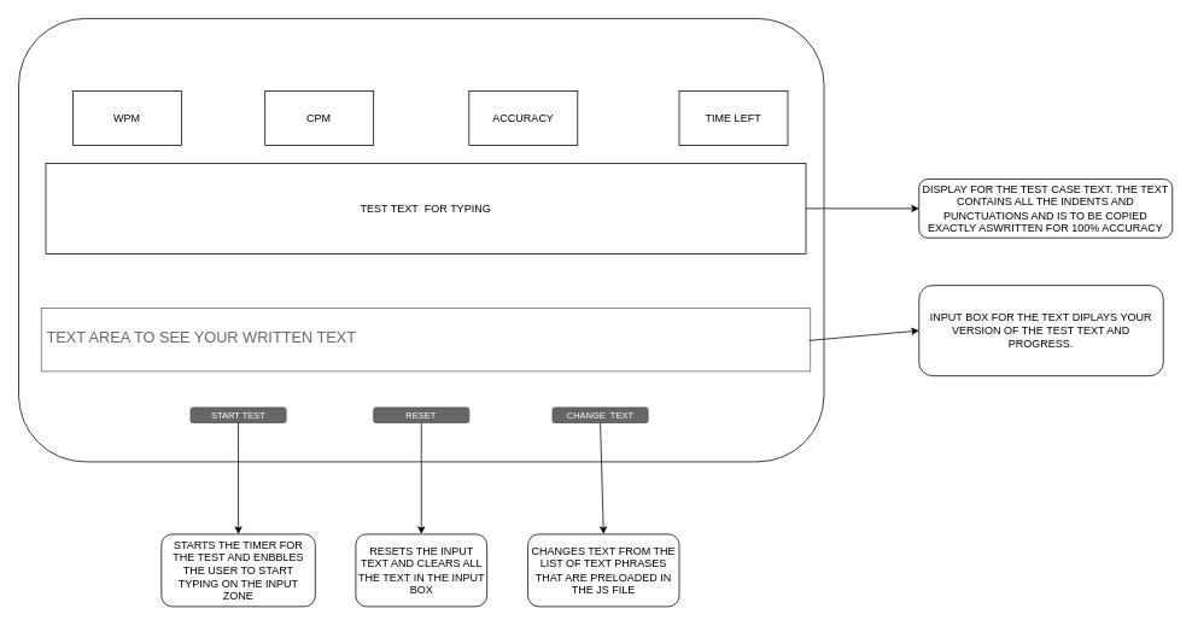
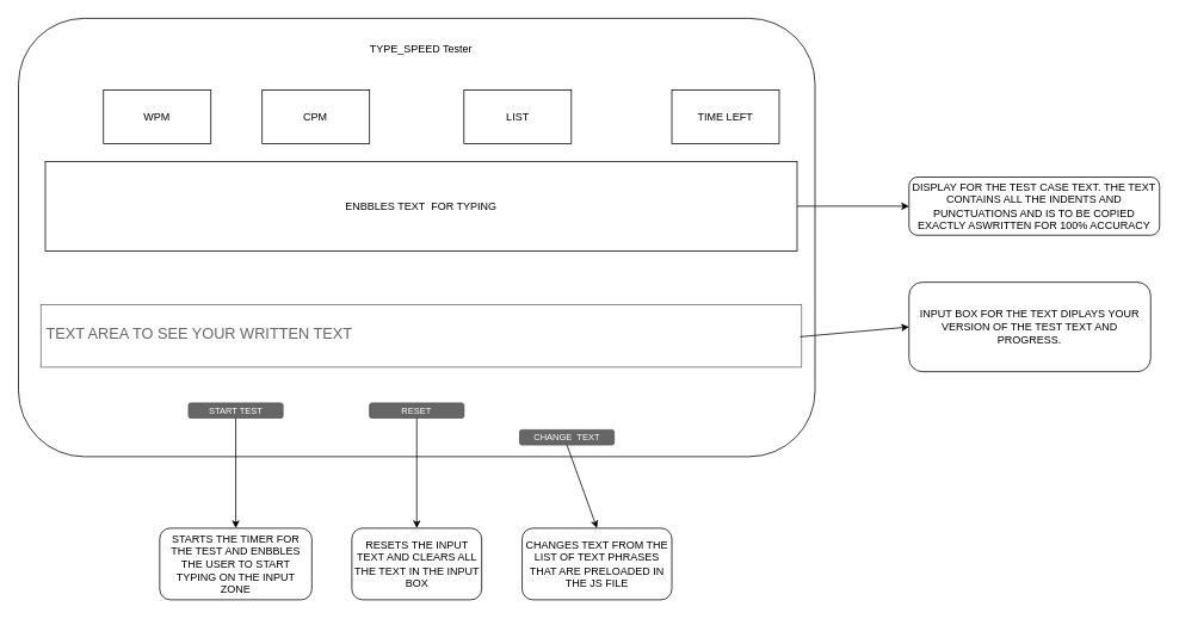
+ <mxCell id="3" value="TYPE_SPEED Tester" style="text;html=1;align=center;verticalAlign=middle;whiteSpace=wrap;rounded=0;" vertex="1" parent="1"><mxGeometry x="380" y="30" width="180" height="50" as="geometry" /></mxCell>
- <mxCell id="15" value="WPM" style="rounded=0;whiteSpace=wrap;html=1;" vertex="1" parent="1"><mxGeometry x="80" y="100" width="120" height="60" as="geometry" /></mxCell>
+ <mxCell id="15" value="WPM" style="rounded=0;whiteSpace=wrap;html=1;" vertex="1" parent="1"><mxGeometry x="115" y="100" width="120" height="60" as="geometry" /></mxCell>
- <mxCell id="17" value="ACCURACY" style="rounded=0;whiteSpace=wrap;html=1;" vertex="1" parent="1"><mxGeometry x="517.75" y="100" width="120" height="60" as="geometry" /></mxCell>
+ <mxCell id="17" value="LIST" style="rounded=0;whiteSpace=wrap;html=1;" vertex="1" parent="1"><mxGeometry x="517.75" y="100" width="120" height="60" as="geometry" /></mxCell>
- <mxCell id="5" value="TEST TEXT&amp;nbsp; FOR TYPING" style="rounded=0;whiteSpace=wrap;html=1;" vertex="1" parent="1"><mxGeometry x="50" y="180" width="840" height="100" as="geometry" /></mxCell>
+ <mxCell id="5" value="ENBBLES TEXT&amp;nbsp; FOR TYPING" style="rounded=0;whiteSpace=wrap;html=1;" vertex="1" parent="1"><mxGeometry x="50" y="180" width="840" height="100" as="geometry" /></mxCell>
- <mxCell id="12" value="CHANGE&amp;nbsp; TEXT" style="rounded=1;html=1;shadow=0;dashed=0;whiteSpace=wrap;fontSize=10;fillColor=#666666;align=center;strokeColor=#4D4D4D;fontColor=#ffffff;" vertex="1" parent="1"><mxGeometry x="610" y="450" width="105.5" height="16.88" as="geometry" /></mxCell>
+ <mxCell id="12" value="CHANGE&amp;nbsp; TEXT" style="rounded=1;html=1;shadow=0;dashed=0;whiteSpace=wrap;fontSize=10;fillColor=#666666;align=center;strokeColor=#4D4D4D;fontColor=#ffffff;" vertex="1" parent="1"><mxGeometry x="580" y="480" width="105.5" height="16.88" as="geometry" /></mxCell>
